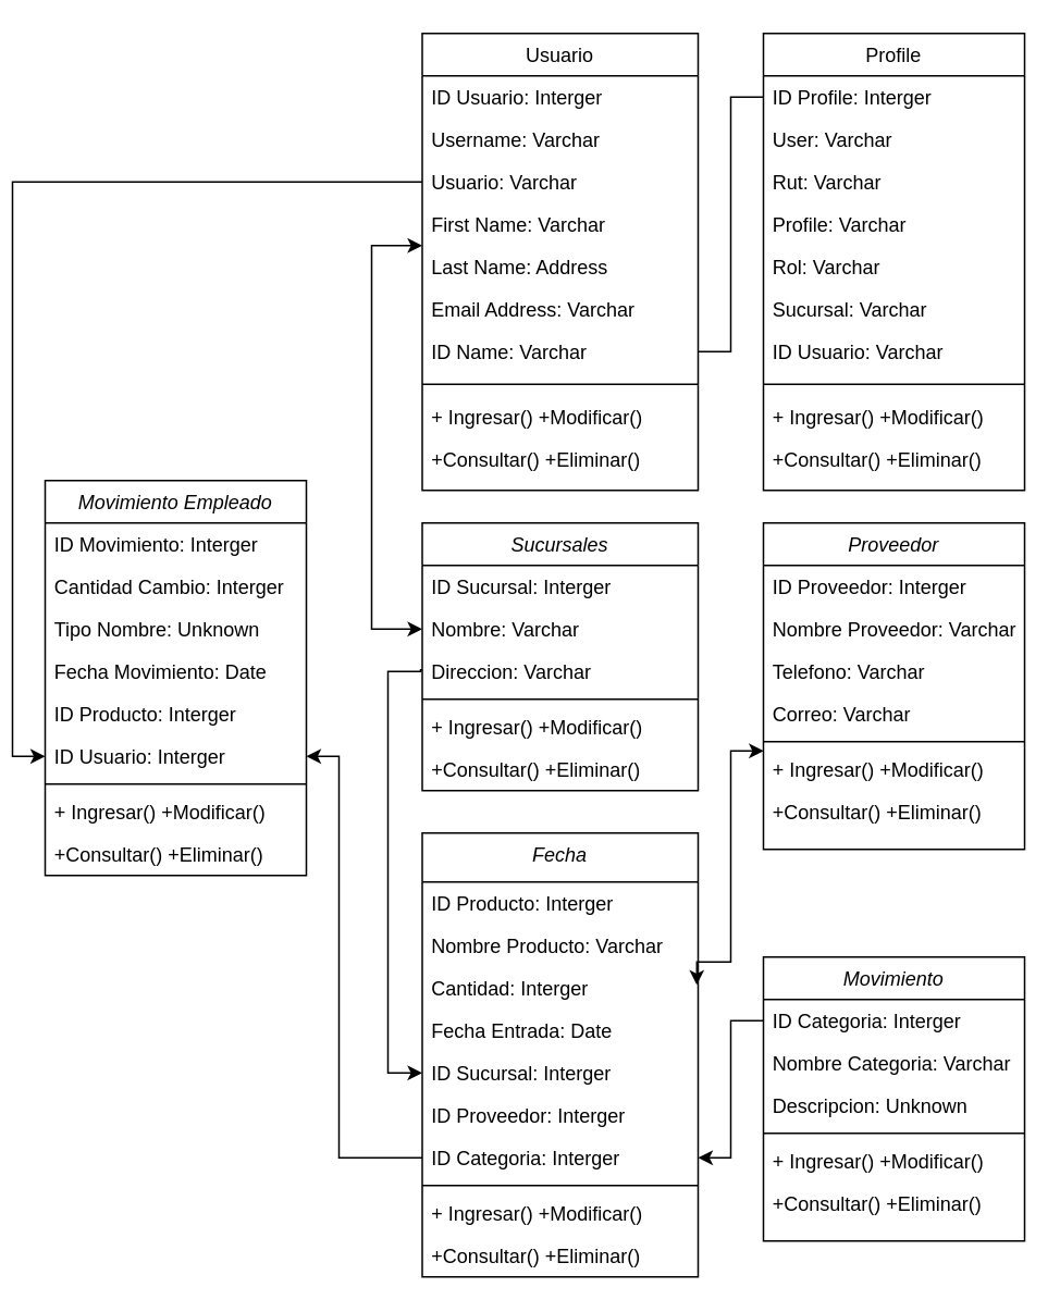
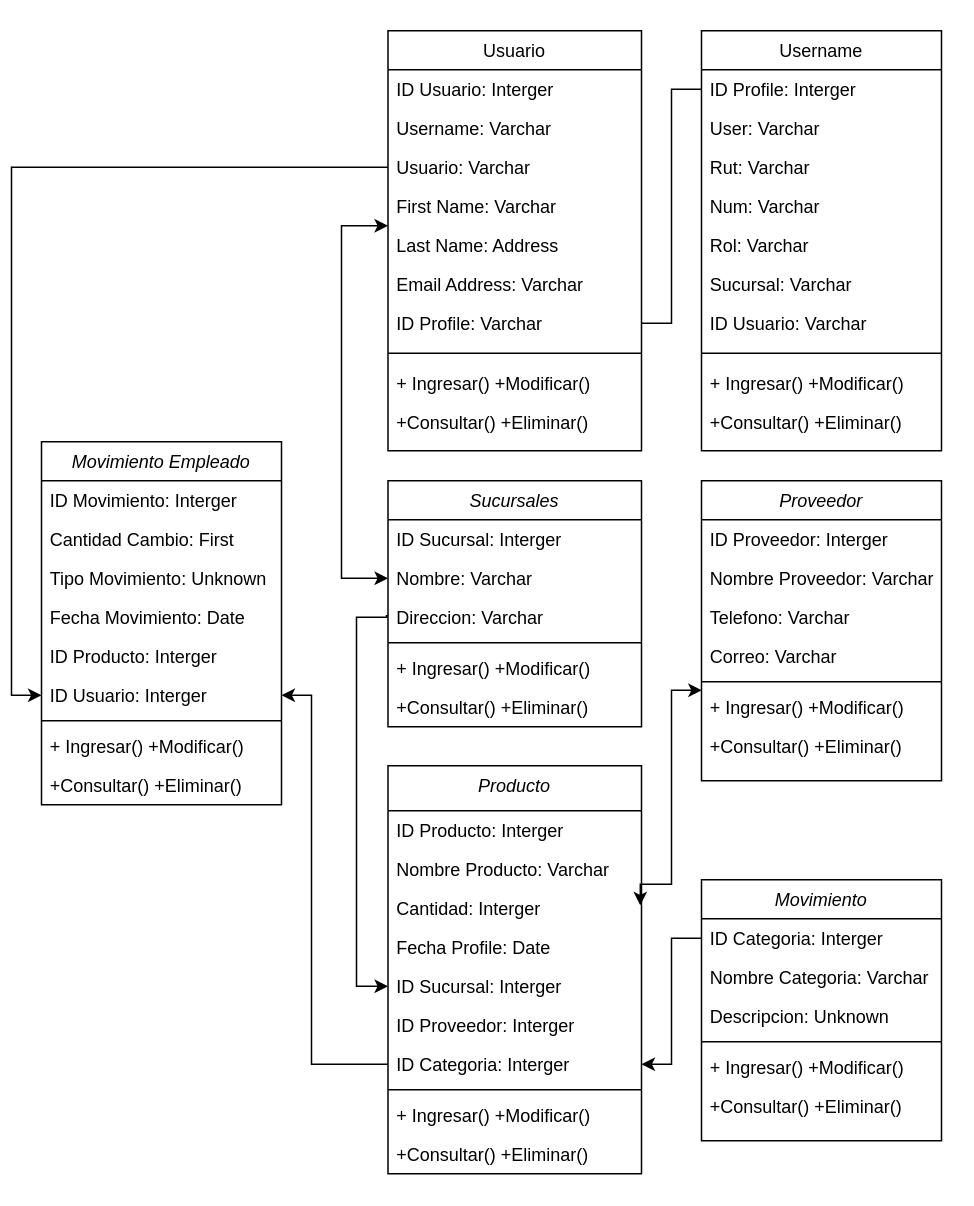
- <mxCell id="53" value="Profile" style="swimlane;fontStyle=0;align=center;verticalAlign=top;childLayout=stackLayout;horizontal=1;startSize=26;horizontalStack=0;resizeParent=1;resizeLast=0;collapsible=1;marginBottom=0;rounded=0;shadow=0;strokeWidth=1;" vertex="1" parent="1"><mxGeometry x="460" y="20" width="160" height="280" as="geometry"><mxRectangle x="600" y="120" width="160" height="26" as="alternateBounds" /></mxGeometry></mxCell>
+ <mxCell id="53" value="Username" style="swimlane;fontStyle=0;align=center;verticalAlign=top;childLayout=stackLayout;horizontal=1;startSize=26;horizontalStack=0;resizeParent=1;resizeLast=0;collapsible=1;marginBottom=0;rounded=0;shadow=0;strokeWidth=1;" vertex="1" parent="1"><mxGeometry x="460" y="20" width="160" height="280" as="geometry"><mxRectangle x="600" y="120" width="160" height="26" as="alternateBounds" /></mxGeometry></mxCell>
- <mxCell id="57" value="Profile: Varchar" style="text;align=left;verticalAlign=top;spacingLeft=4;spacingRight=4;overflow=hidden;rotatable=0;points=[[0,0.5],[1,0.5]];portConstraint=eastwest;rounded=0;shadow=0;html=0;" vertex="1" parent="53"><mxGeometry y="104" width="160" height="26" as="geometry" /></mxCell>
+ <mxCell id="57" value="Num: Varchar" style="text;align=left;verticalAlign=top;spacingLeft=4;spacingRight=4;overflow=hidden;rotatable=0;points=[[0,0.5],[1,0.5]];portConstraint=eastwest;rounded=0;shadow=0;html=0;" vertex="1" parent="53"><mxGeometry y="104" width="160" height="26" as="geometry" /></mxCell>
- <mxCell id="19" value="ID Name: Varchar" style="text;align=left;verticalAlign=top;spacingLeft=4;spacingRight=4;overflow=hidden;rotatable=0;points=[[0,0.5],[1,0.5]];portConstraint=eastwest;" vertex="1" parent="12"><mxGeometry y="182" width="169" height="26" as="geometry" /></mxCell>
+ <mxCell id="19" value="ID Profile: Varchar" style="text;align=left;verticalAlign=top;spacingLeft=4;spacingRight=4;overflow=hidden;rotatable=0;points=[[0,0.5],[1,0.5]];portConstraint=eastwest;" vertex="1" parent="12"><mxGeometry y="182" width="169" height="26" as="geometry" /></mxCell>
- <mxCell id="4" value="Cantidad Cambio: Interger" style="text;align=left;verticalAlign=top;spacingLeft=4;spacingRight=4;overflow=hidden;rotatable=0;points=[[0,0.5],[1,0.5]];portConstraint=eastwest;rounded=0;shadow=0;html=0;" vertex="1" parent="2"><mxGeometry y="52" width="160" height="26" as="geometry" /></mxCell>
+ <mxCell id="4" value="Cantidad Cambio: First" style="text;align=left;verticalAlign=top;spacingLeft=4;spacingRight=4;overflow=hidden;rotatable=0;points=[[0,0.5],[1,0.5]];portConstraint=eastwest;rounded=0;shadow=0;html=0;" vertex="1" parent="2"><mxGeometry y="52" width="160" height="26" as="geometry" /></mxCell>
- <mxCell id="5" value="Tipo Nombre: Unknown" style="text;align=left;verticalAlign=top;spacingLeft=4;spacingRight=4;overflow=hidden;rotatable=0;points=[[0,0.5],[1,0.5]];portConstraint=eastwest;rounded=0;shadow=0;html=0;" vertex="1" parent="2"><mxGeometry y="78" width="160" height="26" as="geometry" /></mxCell>
+ <mxCell id="5" value="Tipo Movimiento: Unknown" style="text;align=left;verticalAlign=top;spacingLeft=4;spacingRight=4;overflow=hidden;rotatable=0;points=[[0,0.5],[1,0.5]];portConstraint=eastwest;rounded=0;shadow=0;html=0;" vertex="1" parent="2"><mxGeometry y="78" width="160" height="26" as="geometry" /></mxCell>
- <mxCell id="23" value="Fecha" style="swimlane;fontStyle=2;align=center;verticalAlign=top;childLayout=stackLayout;horizontal=1;startSize=30;horizontalStack=0;resizeParent=1;resizeLast=0;collapsible=1;marginBottom=0;rounded=0;shadow=0;strokeWidth=1;" vertex="1" parent="1"><mxGeometry x="251" y="510" width="169" height="272" as="geometry"><mxRectangle x="230" y="140" width="160" height="26" as="alternateBounds" /></mxGeometry></mxCell>
+ <mxCell id="23" value="Producto" style="swimlane;fontStyle=2;align=center;verticalAlign=top;childLayout=stackLayout;horizontal=1;startSize=30;horizontalStack=0;resizeParent=1;resizeLast=0;collapsible=1;marginBottom=0;rounded=0;shadow=0;strokeWidth=1;" vertex="1" parent="1"><mxGeometry x="251" y="510" width="169" height="272" as="geometry"><mxRectangle x="230" y="140" width="160" height="26" as="alternateBounds" /></mxGeometry></mxCell>
- <mxCell id="27" value="Fecha Entrada: Date" style="text;align=left;verticalAlign=top;spacingLeft=4;spacingRight=4;overflow=hidden;rotatable=0;points=[[0,0.5],[1,0.5]];portConstraint=eastwest;rounded=0;shadow=0;html=0;" vertex="1" parent="23"><mxGeometry y="108" width="169" height="26" as="geometry" /></mxCell>
+ <mxCell id="27" value="Fecha Profile: Date" style="text;align=left;verticalAlign=top;spacingLeft=4;spacingRight=4;overflow=hidden;rotatable=0;points=[[0,0.5],[1,0.5]];portConstraint=eastwest;rounded=0;shadow=0;html=0;" vertex="1" parent="23"><mxGeometry y="108" width="169" height="26" as="geometry" /></mxCell>
